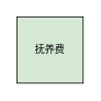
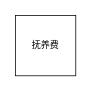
- <mxCell id="2" value="抚养费" style="whiteSpace=wrap;html=1;aspect=fixed;fillColor=#d5e8d4;" vertex="1" parent="1"><mxGeometry x="20" y="20" width="80" height="80" as="geometry" /></mxCell>
+ <mxCell id="2" value="抚养费" style="whiteSpace=wrap;html=1;aspect=fixed;" vertex="1" parent="1"><mxGeometry x="20" y="20" width="80" height="80" as="geometry" /></mxCell>
